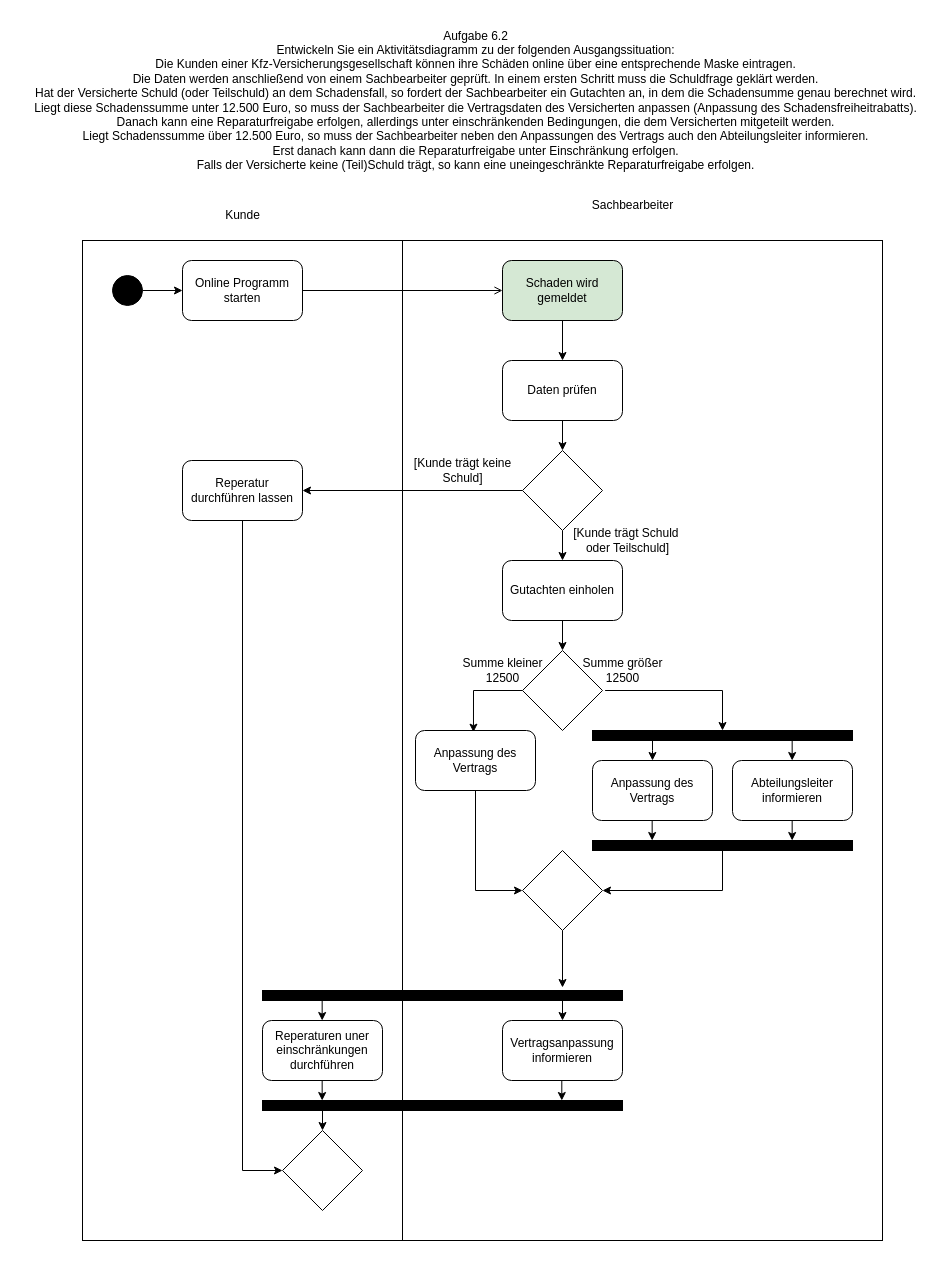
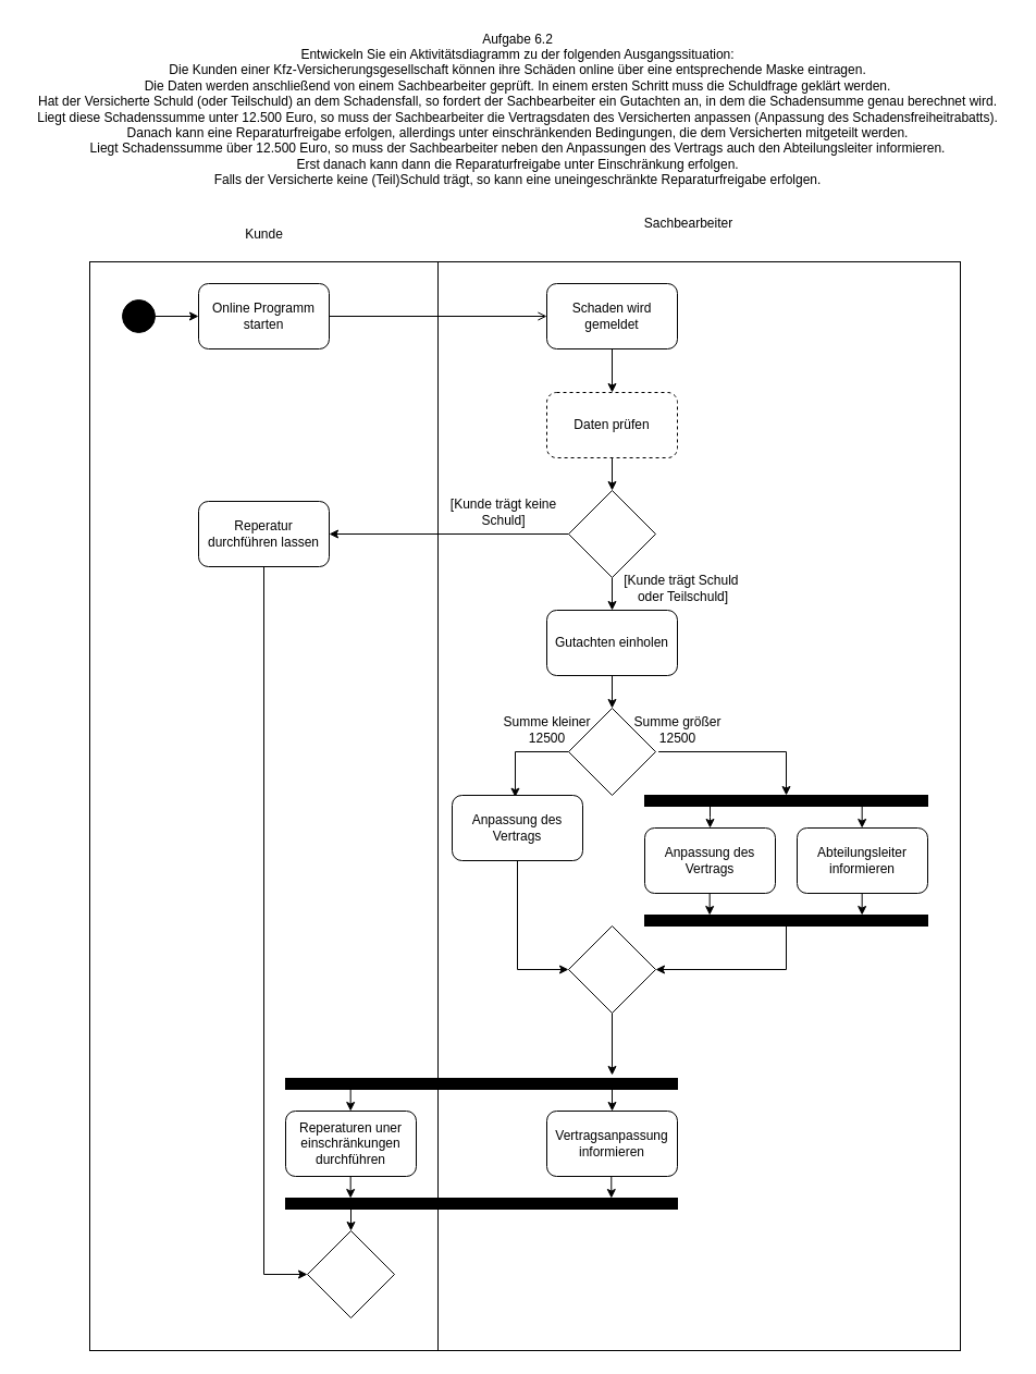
- <mxCell id="12" value="Schaden wird&lt;div&gt;gemeldet&lt;/div&gt;" style="rounded=1;whiteSpace=wrap;html=1;fillColor=#d5e8d4;" vertex="1" parent="1"><mxGeometry x="502" y="260" width="120" height="60" as="geometry" /></mxCell>
+ <mxCell id="12" value="Schaden wird&lt;div&gt;gemeldet&lt;/div&gt;" style="rounded=1;whiteSpace=wrap;html=1;" vertex="1" parent="1"><mxGeometry x="502" y="260" width="120" height="60" as="geometry" /></mxCell>
- <mxCell id="14" value="Daten prüfen" style="rounded=1;whiteSpace=wrap;html=1;" vertex="1" parent="1"><mxGeometry x="502" y="360" width="120" height="60" as="geometry" /></mxCell>
+ <mxCell id="14" value="Daten prüfen" style="rounded=1;whiteSpace=wrap;html=1;dashed=1;" vertex="1" parent="1"><mxGeometry x="502" y="360" width="120" height="60" as="geometry" /></mxCell>
